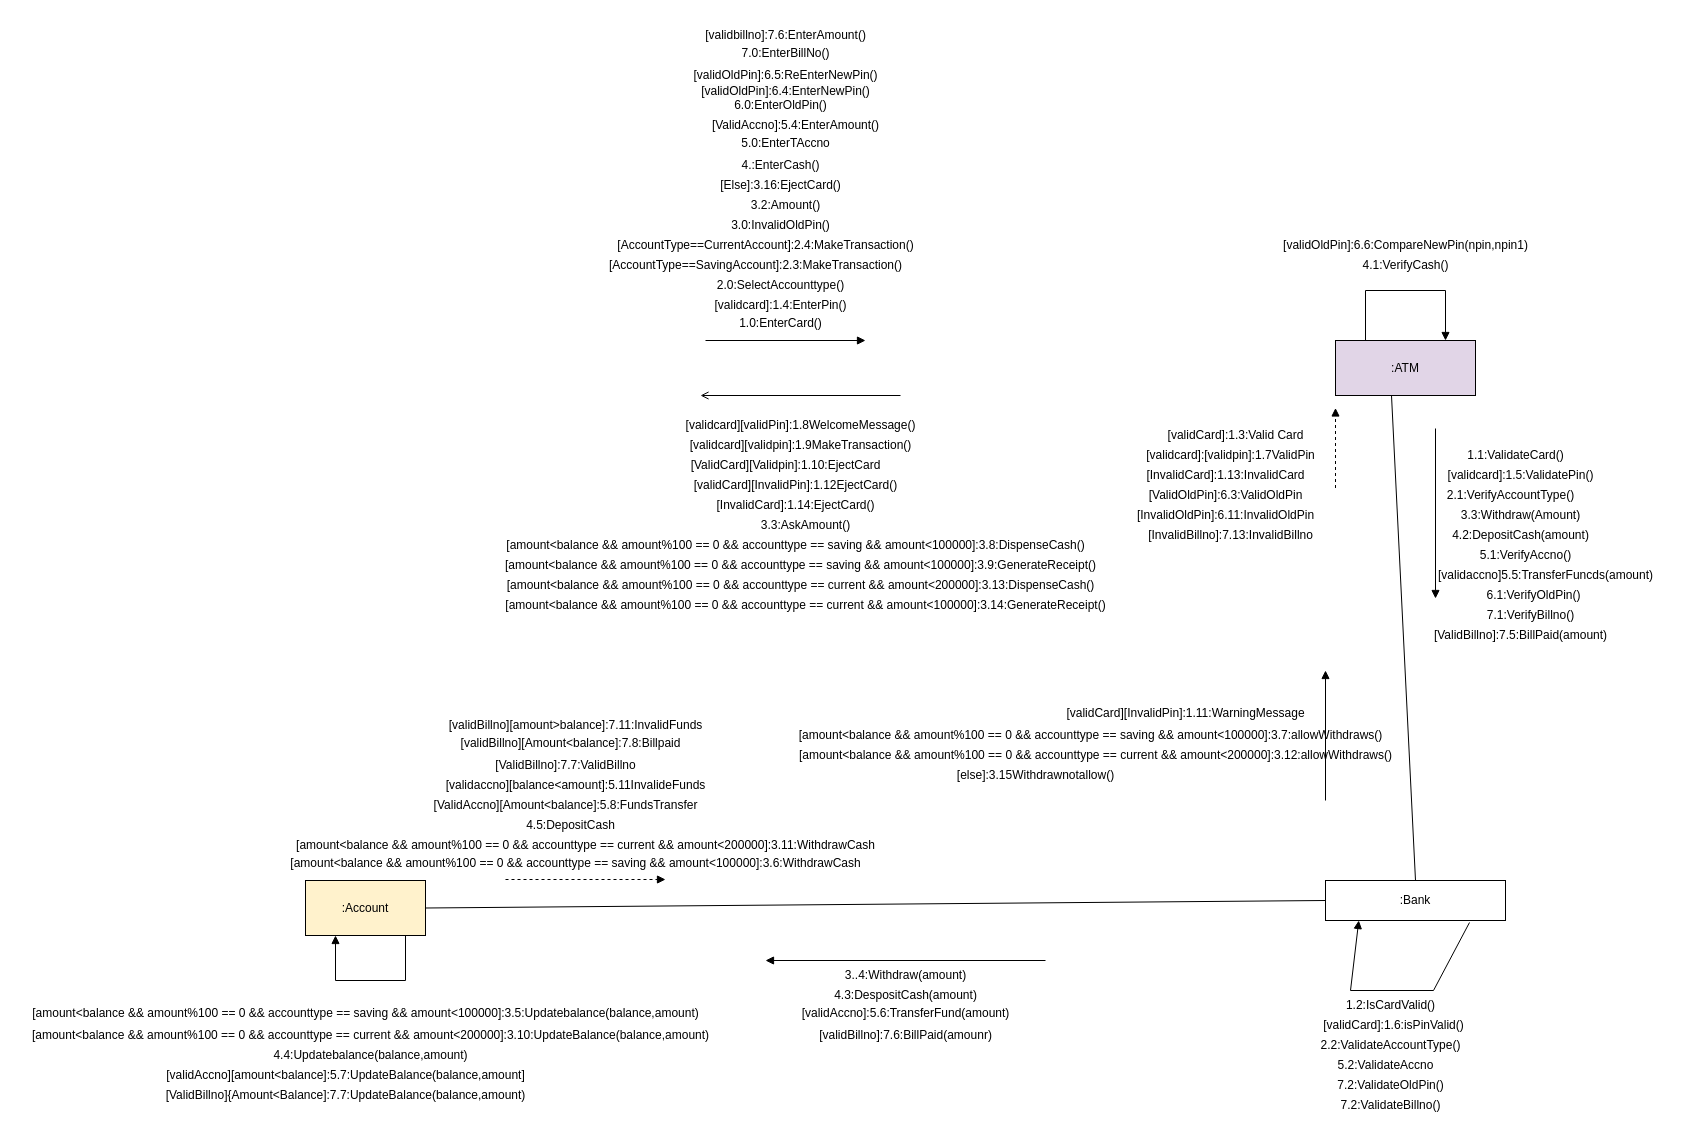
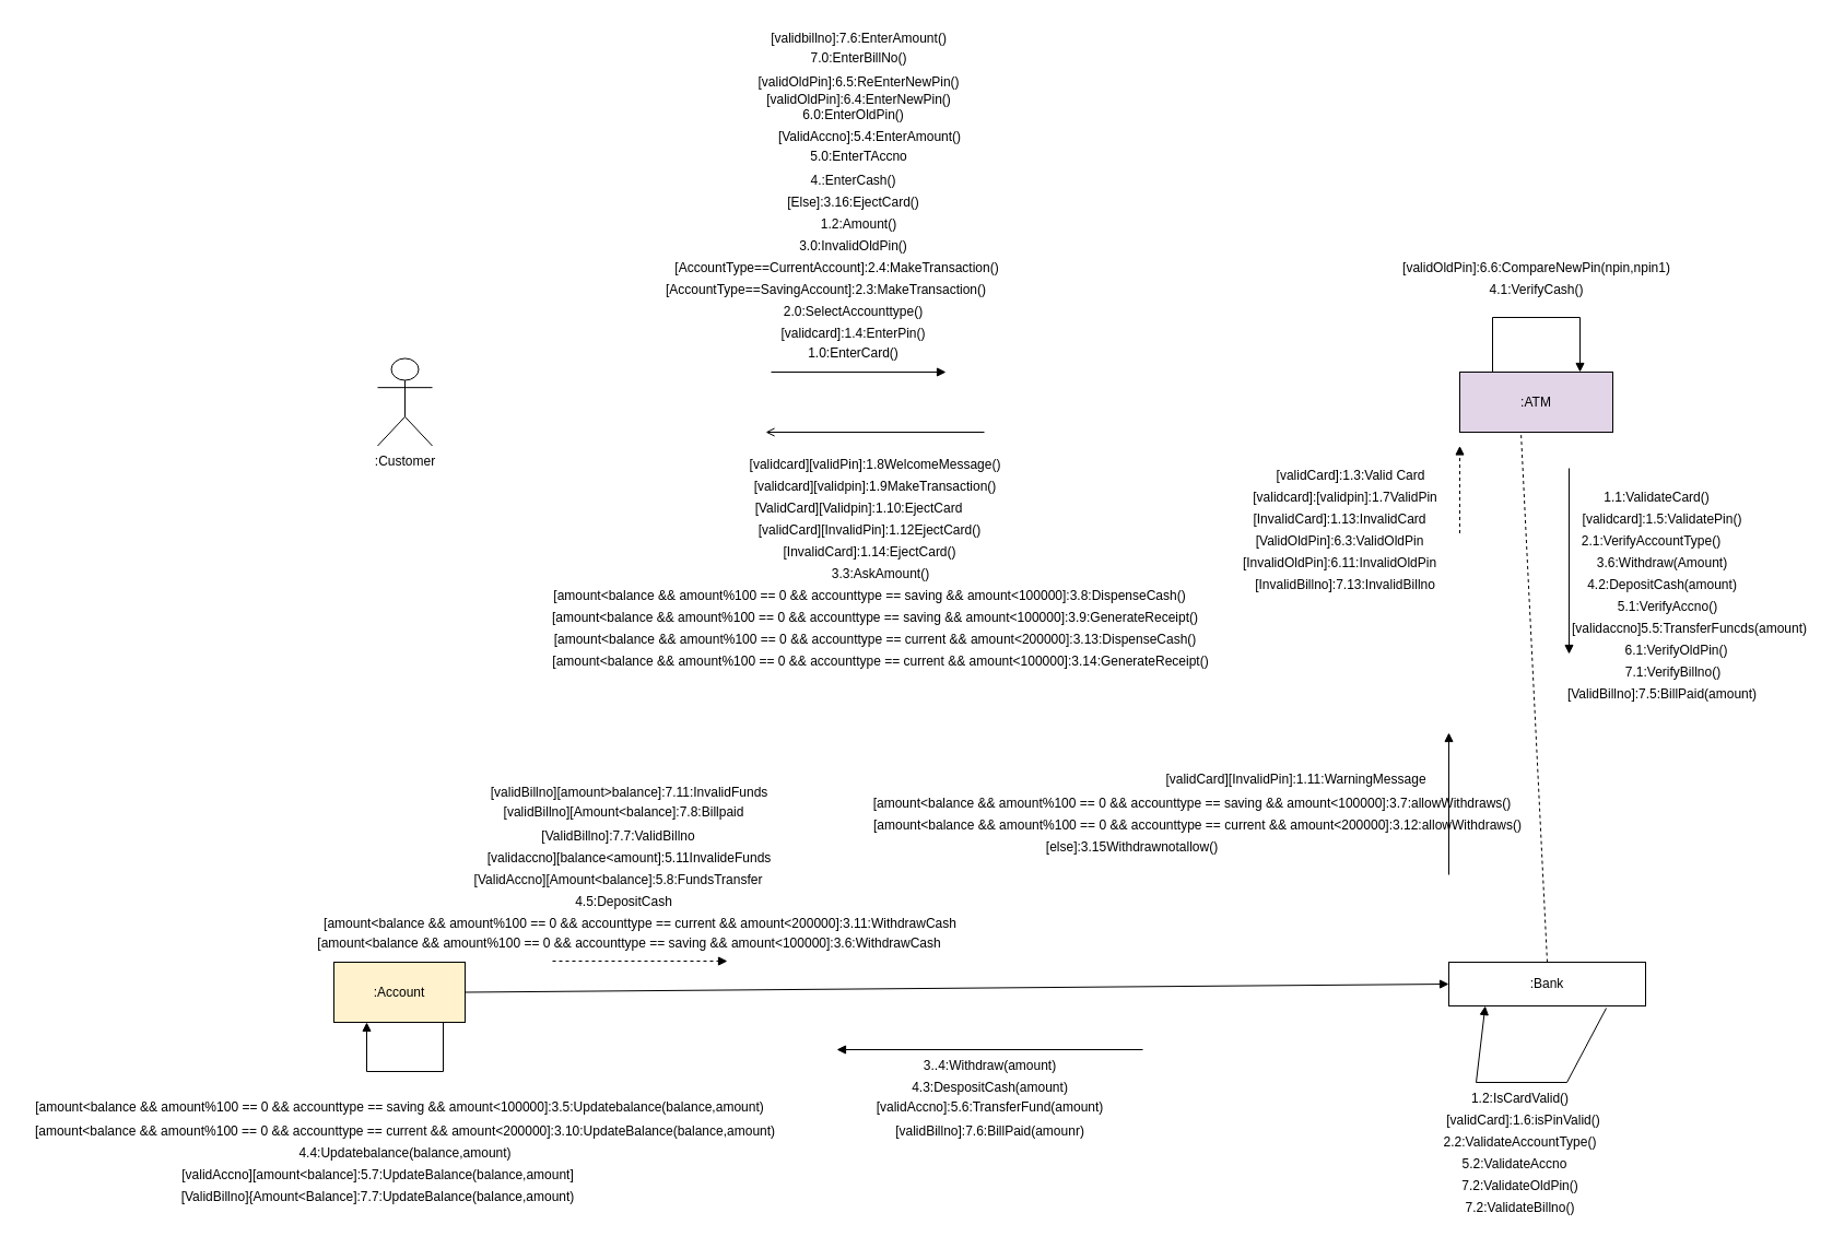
- <mxCell id="36" value="3.2:Amount()" style="text;html=1;align=center;verticalAlign=middle;resizable=0;points=[];autosize=1;strokeColor=none;fillColor=none;" vertex="1" parent="1"><mxGeometry x="740" y="190" width="90" height="30" as="geometry" /></mxCell>
+ <mxCell id="36" value="1.2:Amount()" style="text;html=1;align=center;verticalAlign=middle;resizable=0;points=[];autosize=1;strokeColor=none;fillColor=none;" vertex="1" parent="1"><mxGeometry x="740" y="190" width="90" height="30" as="geometry" /></mxCell>
+ <mxCell id="2" value=":Customer" style="shape=umlActor;verticalLabelPosition=bottom;verticalAlign=top;html=1;" vertex="1" parent="1"><mxGeometry x="345" y="327.5" width="50" height="80" as="geometry" /></mxCell>
- <mxCell id="37" value="3.3:Withdraw(Amount)" style="text;html=1;align=center;verticalAlign=middle;resizable=0;points=[];autosize=1;strokeColor=none;fillColor=none;" vertex="1" parent="1"><mxGeometry x="1450" y="500" width="140" height="30" as="geometry" /></mxCell>
+ <mxCell id="37" value="3.6:Withdraw(Amount)" style="text;html=1;align=center;verticalAlign=middle;resizable=0;points=[];autosize=1;strokeColor=none;fillColor=none;" vertex="1" parent="1"><mxGeometry x="1450" y="500" width="140" height="30" as="geometry" /></mxCell>
- <mxCell id="6" value="" style="endArrow=none;html=1;rounded=0;exitX=0.5;exitY=0;exitDx=0;exitDy=0;entryX=0.4;entryY=1;entryDx=0;entryDy=0;entryPerimeter=0;" edge="1" parent="1" source="4" target="3"><mxGeometry width="50" height="50" relative="1" as="geometry"><mxPoint x="605" y="490" as="sourcePoint" /><mxPoint x="655" y="440" as="targetPoint" /></mxGeometry></mxCell>
+ <mxCell id="6" value="" style="endArrow=none;html=1;rounded=0;exitX=0.5;exitY=0;exitDx=0;exitDy=0;entryX=0.4;entryY=1;entryDx=0;entryDy=0;entryPerimeter=0;dashed=1;" edge="1" parent="1" source="4" target="3"><mxGeometry width="50" height="50" relative="1" as="geometry"><mxPoint x="605" y="490" as="sourcePoint" /><mxPoint x="655" y="440" as="targetPoint" /></mxGeometry></mxCell>
- <mxCell id="7" value="" style="endArrow=none;html=1;rounded=0;exitX=1;exitY=0.5;exitDx=0;exitDy=0;entryX=0;entryY=0.5;entryDx=0;entryDy=0;" edge="1" parent="1" source="5" target="4"><mxGeometry width="50" height="50" relative="1" as="geometry"><mxPoint x="605" y="490" as="sourcePoint" /><mxPoint x="655" y="440" as="targetPoint" /></mxGeometry></mxCell>
+ <mxCell id="7" value="" style="endArrow=block;html=1;rounded=0;exitX=1;exitY=0.5;exitDx=0;exitDy=0;entryX=0;entryY=0.5;entryDx=0;entryDy=0;" edge="1" parent="1" source="5" target="4"><mxGeometry width="50" height="50" relative="1" as="geometry"><mxPoint x="605" y="490" as="sourcePoint" /><mxPoint x="655" y="440" as="targetPoint" /></mxGeometry></mxCell>
